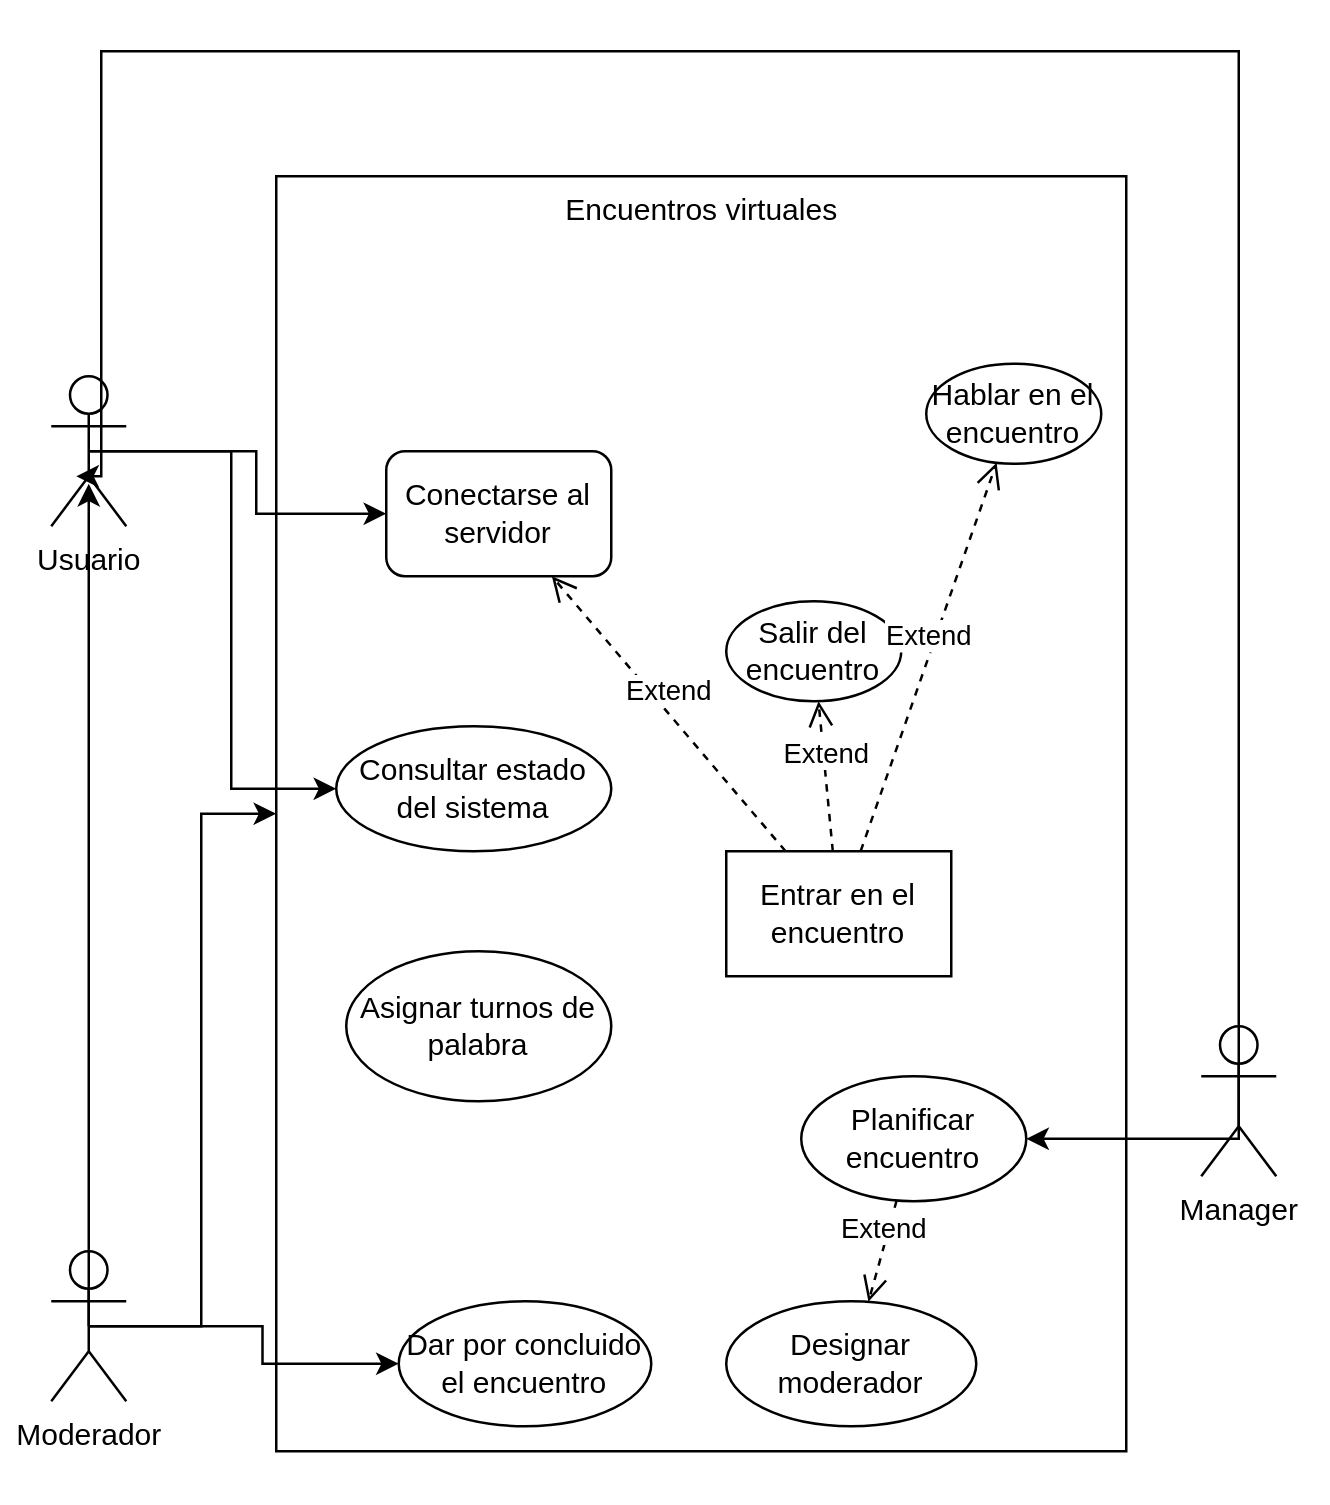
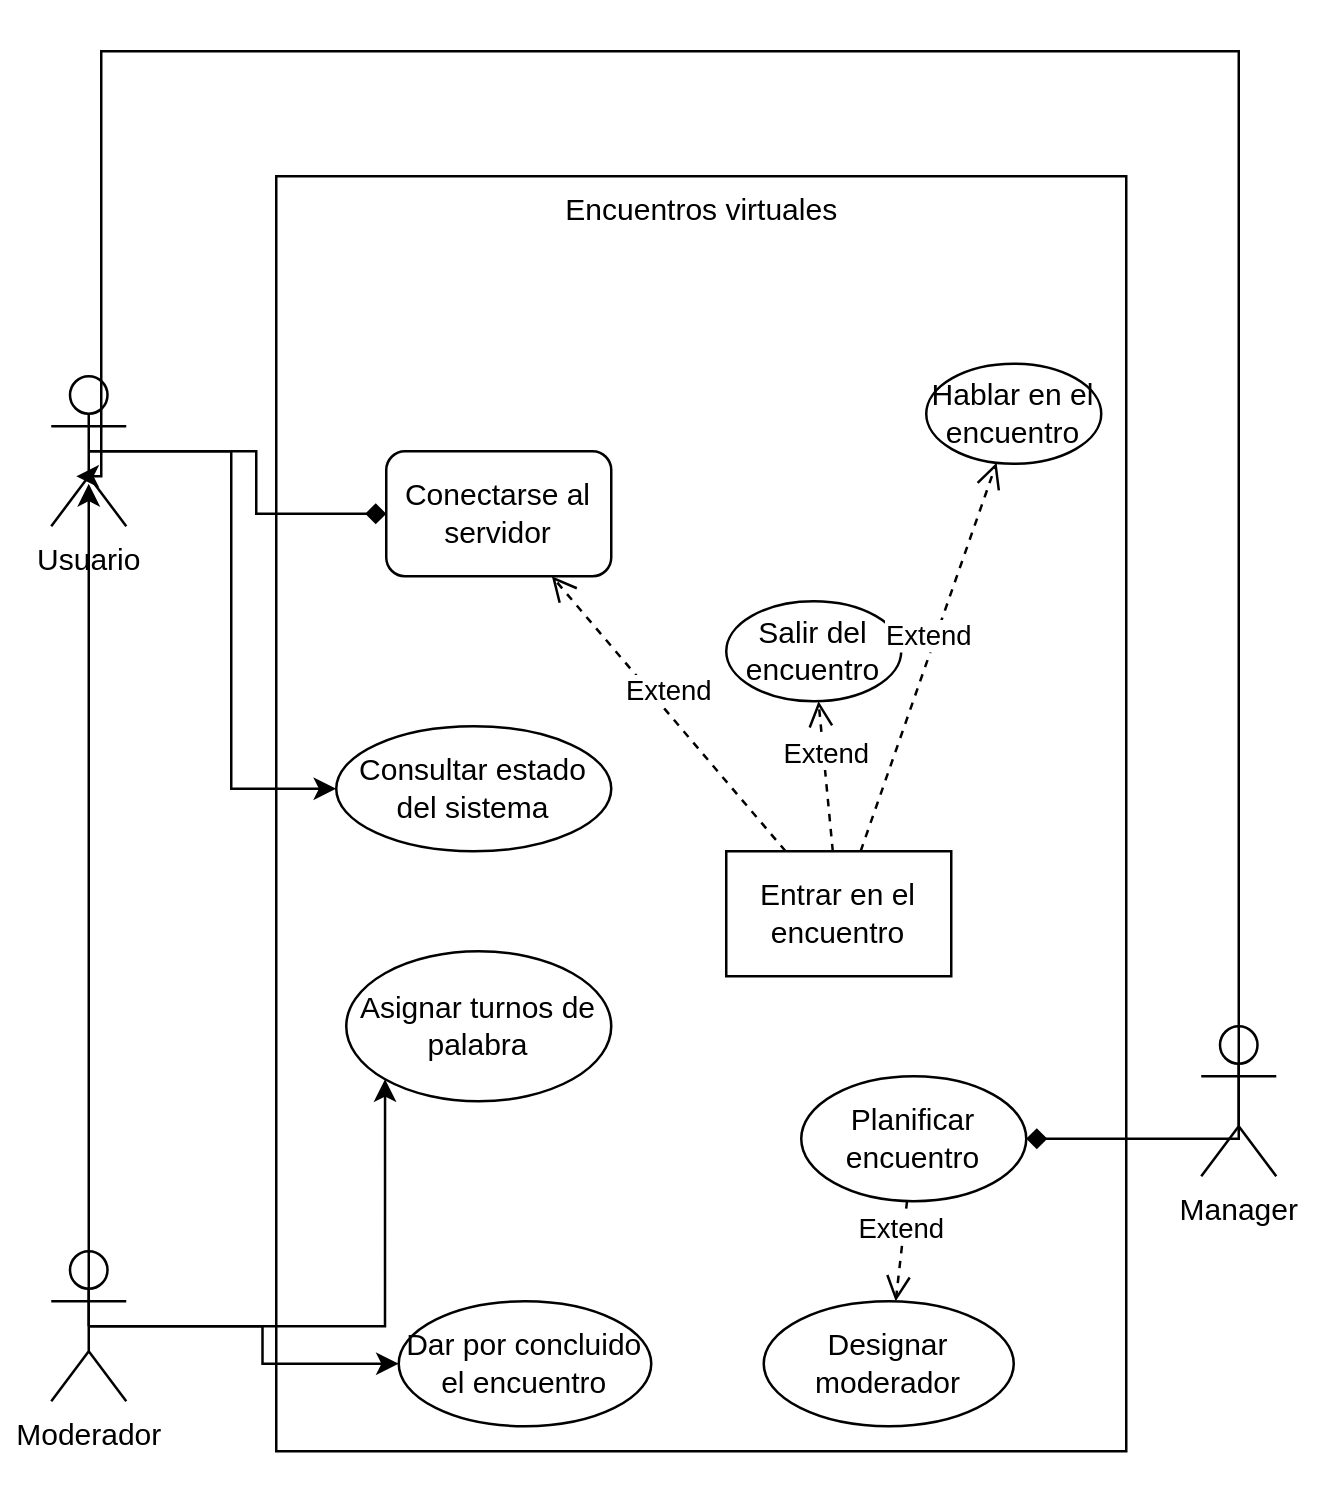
- <mxCell id="3" style="edgeStyle=orthogonalEdgeStyle;rounded=0;orthogonalLoop=1;jettySize=auto;html=1;exitX=0.5;exitY=0.5;exitDx=0;exitDy=0;exitPerimeter=0;" parent="1" source="5" target="9" edge="1"><mxGeometry relative="1" as="geometry" /></mxCell>
+ <mxCell id="3" style="edgeStyle=orthogonalEdgeStyle;rounded=0;orthogonalLoop=1;jettySize=auto;html=1;exitX=0.5;exitY=0.5;exitDx=0;exitDy=0;exitPerimeter=0;endArrow=diamond;" parent="1" source="5" target="9" edge="1"><mxGeometry relative="1" as="geometry" /></mxCell>
- <mxCell id="12" style="edgeStyle=orthogonalEdgeStyle;rounded=0;orthogonalLoop=1;jettySize=auto;html=1;exitX=0.5;exitY=0.5;exitDx=0;exitDy=0;exitPerimeter=0;" parent="1" source="14" target="2" edge="1"><mxGeometry relative="1" as="geometry" /></mxCell>
+ <mxCell id="12" style="edgeStyle=orthogonalEdgeStyle;rounded=0;orthogonalLoop=1;jettySize=auto;html=1;exitX=0.5;exitY=0.5;exitDx=0;exitDy=0;exitPerimeter=0;entryX=0;entryY=1;entryDx=0;entryDy=0;" parent="1" source="14" target="18" edge="1"><mxGeometry relative="1" as="geometry" /></mxCell>
- <mxCell id="6" style="edgeStyle=orthogonalEdgeStyle;rounded=0;orthogonalLoop=1;jettySize=auto;html=1;exitX=0.5;exitY=0.5;exitDx=0;exitDy=0;exitPerimeter=0;" parent="1" source="8" target="24" edge="1"><mxGeometry relative="1" as="geometry"><Array as="points"><mxPoint x="495" y="455" /></Array></mxGeometry></mxCell>
+ <mxCell id="6" style="edgeStyle=orthogonalEdgeStyle;rounded=0;orthogonalLoop=1;jettySize=auto;html=1;exitX=0.5;exitY=0.5;exitDx=0;exitDy=0;exitPerimeter=0;endArrow=diamond;" parent="1" source="8" target="24" edge="1"><mxGeometry relative="1" as="geometry"><Array as="points"><mxPoint x="495" y="455" /></Array></mxGeometry></mxCell>
- <mxCell id="17" value="Designar moderador" style="ellipse;whiteSpace=wrap;html=1;fillColor=none;gradientColor=none;" parent="1" vertex="1"><mxGeometry x="290" y="520" width="100" height="50" as="geometry" /></mxCell>
+ <mxCell id="17" value="Designar moderador" style="ellipse;whiteSpace=wrap;html=1;fillColor=none;gradientColor=none;" parent="1" vertex="1"><mxGeometry x="305" y="520" width="100" height="50" as="geometry" /></mxCell>
